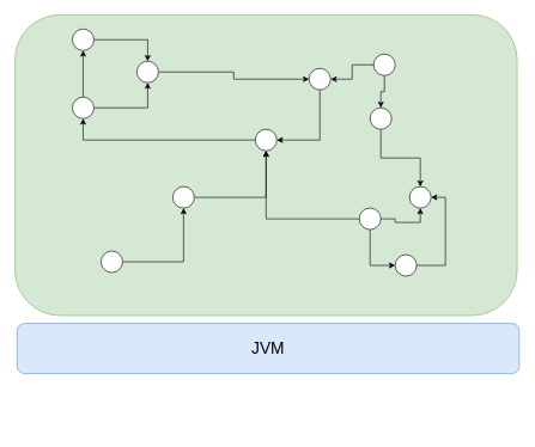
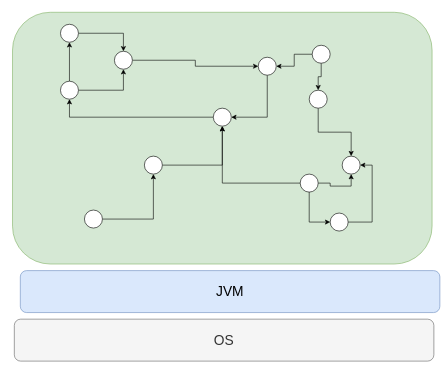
- <mxCell id="3" value="&lt;font style=&quot;font-size: 23px&quot;&gt;JVM&lt;/font&gt;" style="rounded=1;whiteSpace=wrap;html=1;fillColor=#dae8fc;strokeColor=#6c8ebf;" vertex="1" parent="1"><mxGeometry x="23" y="451" width="700" height="70" as="geometry" /></mxCell>
+ <mxCell id="3" value="&lt;font style=&quot;font-size: 23px&quot;&gt;JVM&lt;/font&gt;" style="rounded=1;whiteSpace=wrap;html=1;fillColor=#dae8fc;strokeColor=#6c8ebf;" vertex="1" parent="1"><mxGeometry x="33" y="451" width="700" height="70" as="geometry" /></mxCell>
+ <mxCell id="4" value="&lt;font style=&quot;font-size: 23px&quot;&gt;OS&lt;/font&gt;" style="rounded=1;whiteSpace=wrap;html=1;fillColor=#f5f5f5;strokeColor=#666666;fontColor=#333333;" vertex="1" parent="1"><mxGeometry x="23" y="532" width="700" height="70" as="geometry" /></mxCell>
